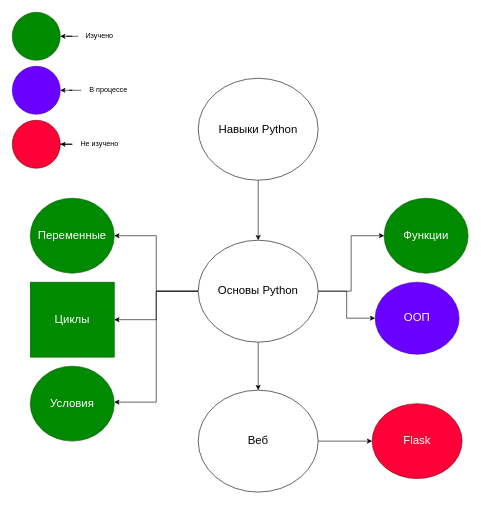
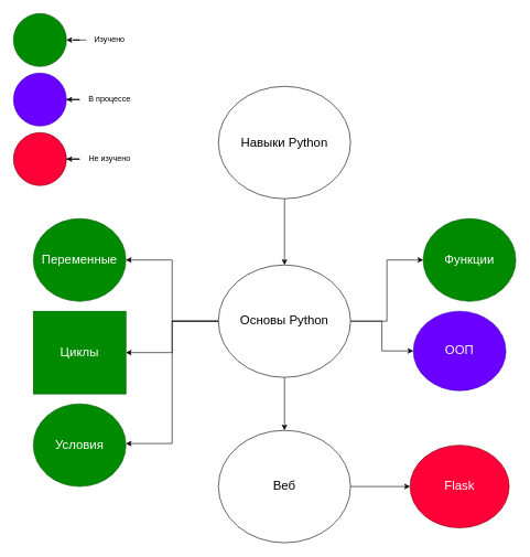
- <mxCell id="19" value="В процессе" style="text;html=1;align=center;verticalAlign=middle;resizable=0;points=[];autosize=1;strokeColor=none;fillColor=none;" vertex="1" parent="1"><mxGeometry x="135" y="135" width="90" height="30" as="geometry" /></mxCell>
+ <mxCell id="19" value="В процессе" style="text;html=1;align=center;verticalAlign=middle;resizable=0;points=[];autosize=1;strokeColor=none;fillColor=none;" vertex="1" parent="1"><mxGeometry x="120" y="135" width="90" height="30" as="geometry" /></mxCell>
